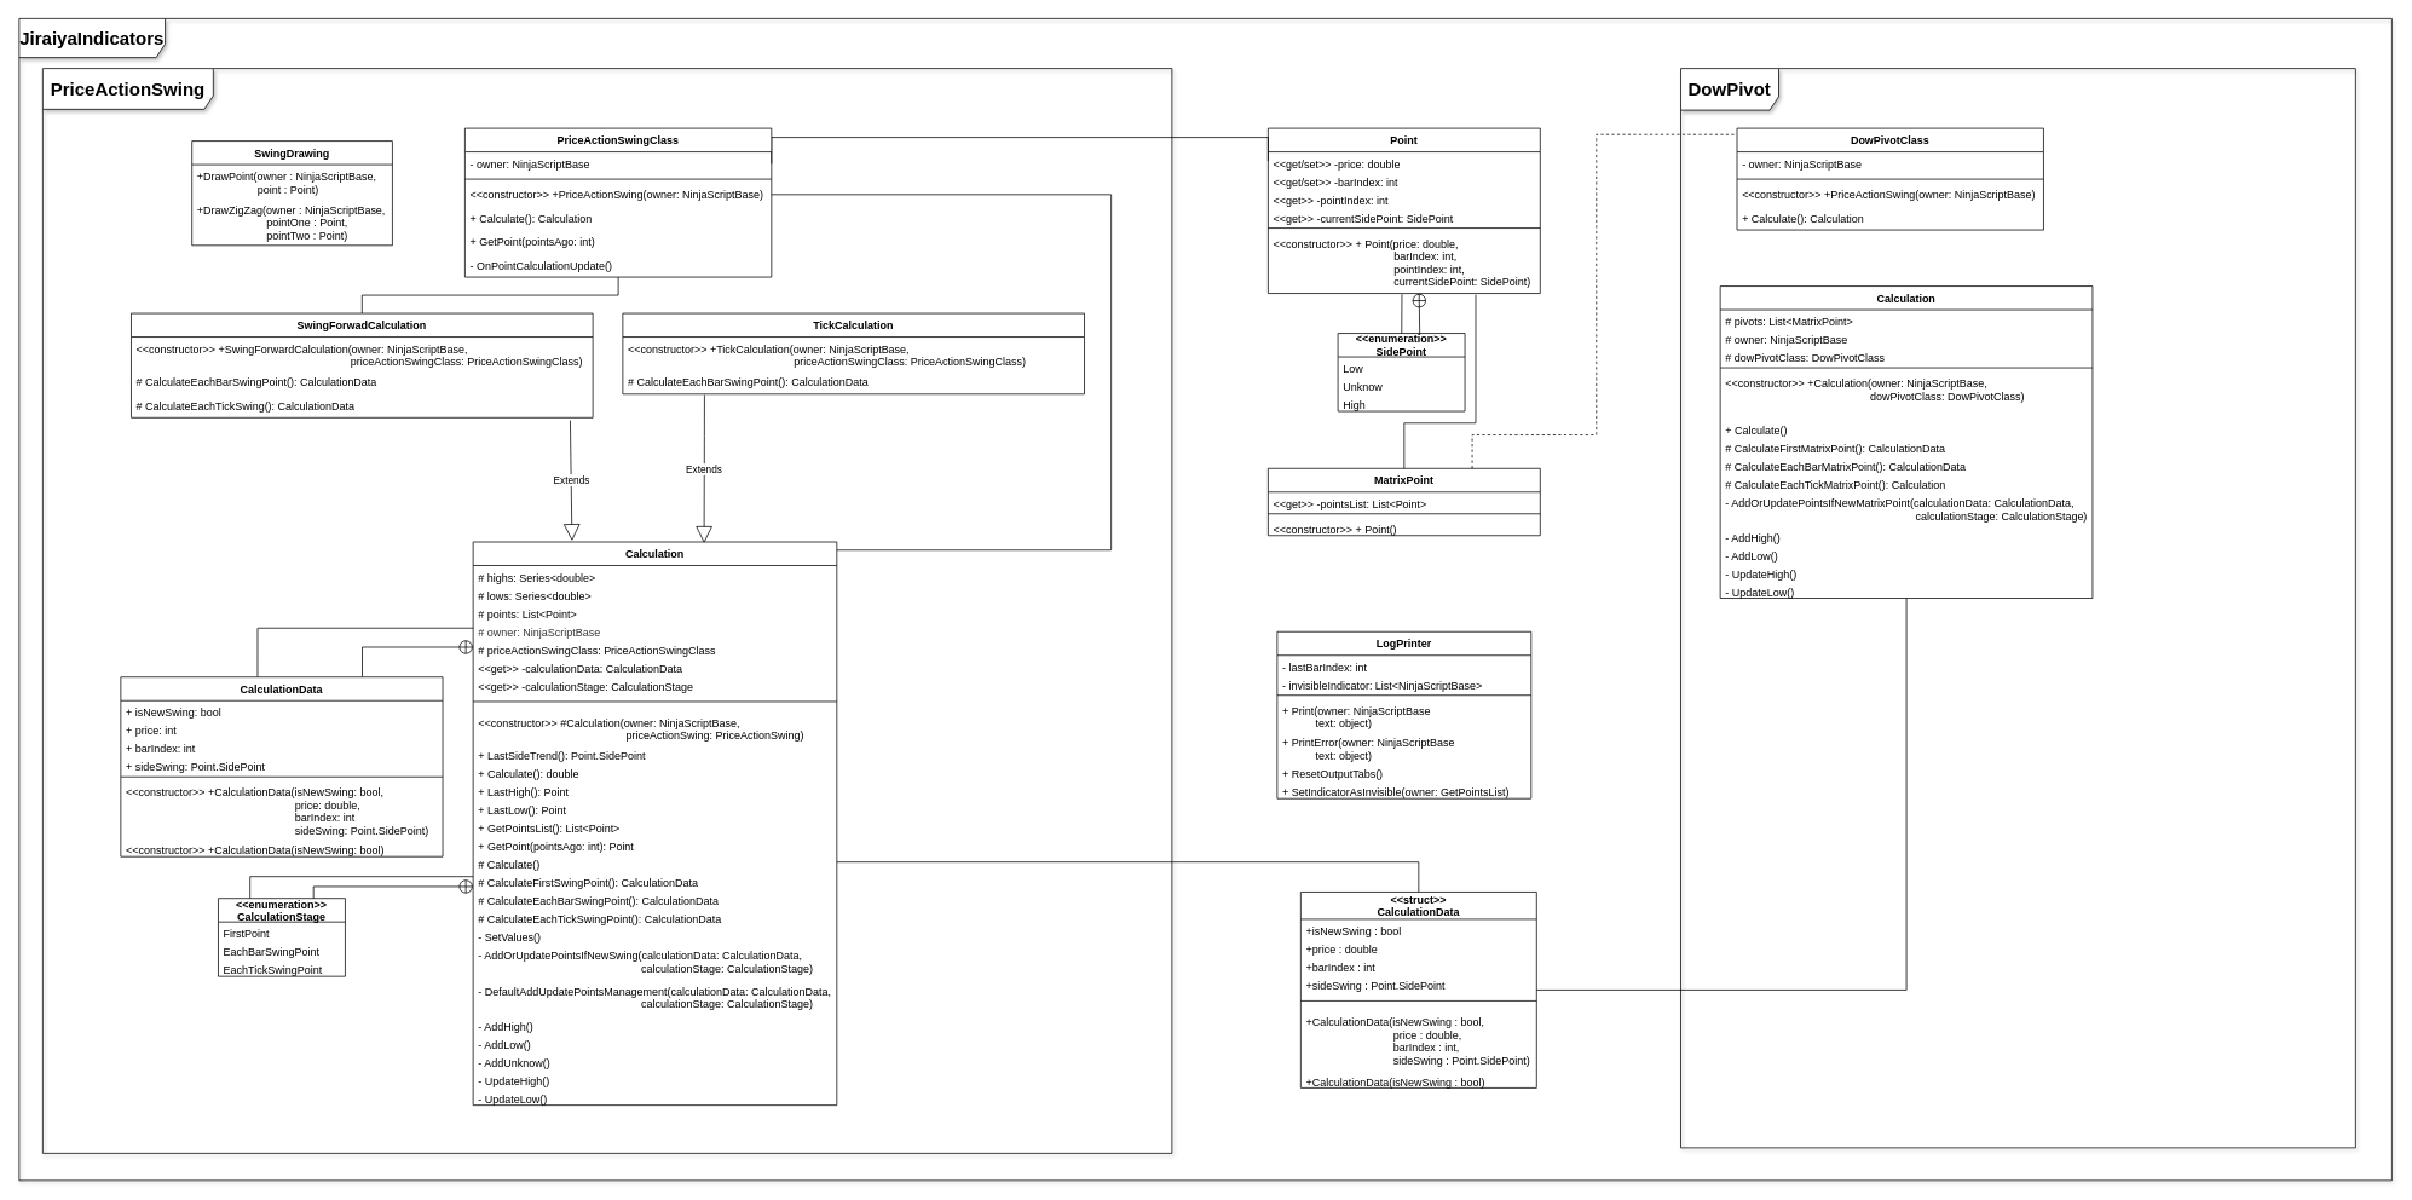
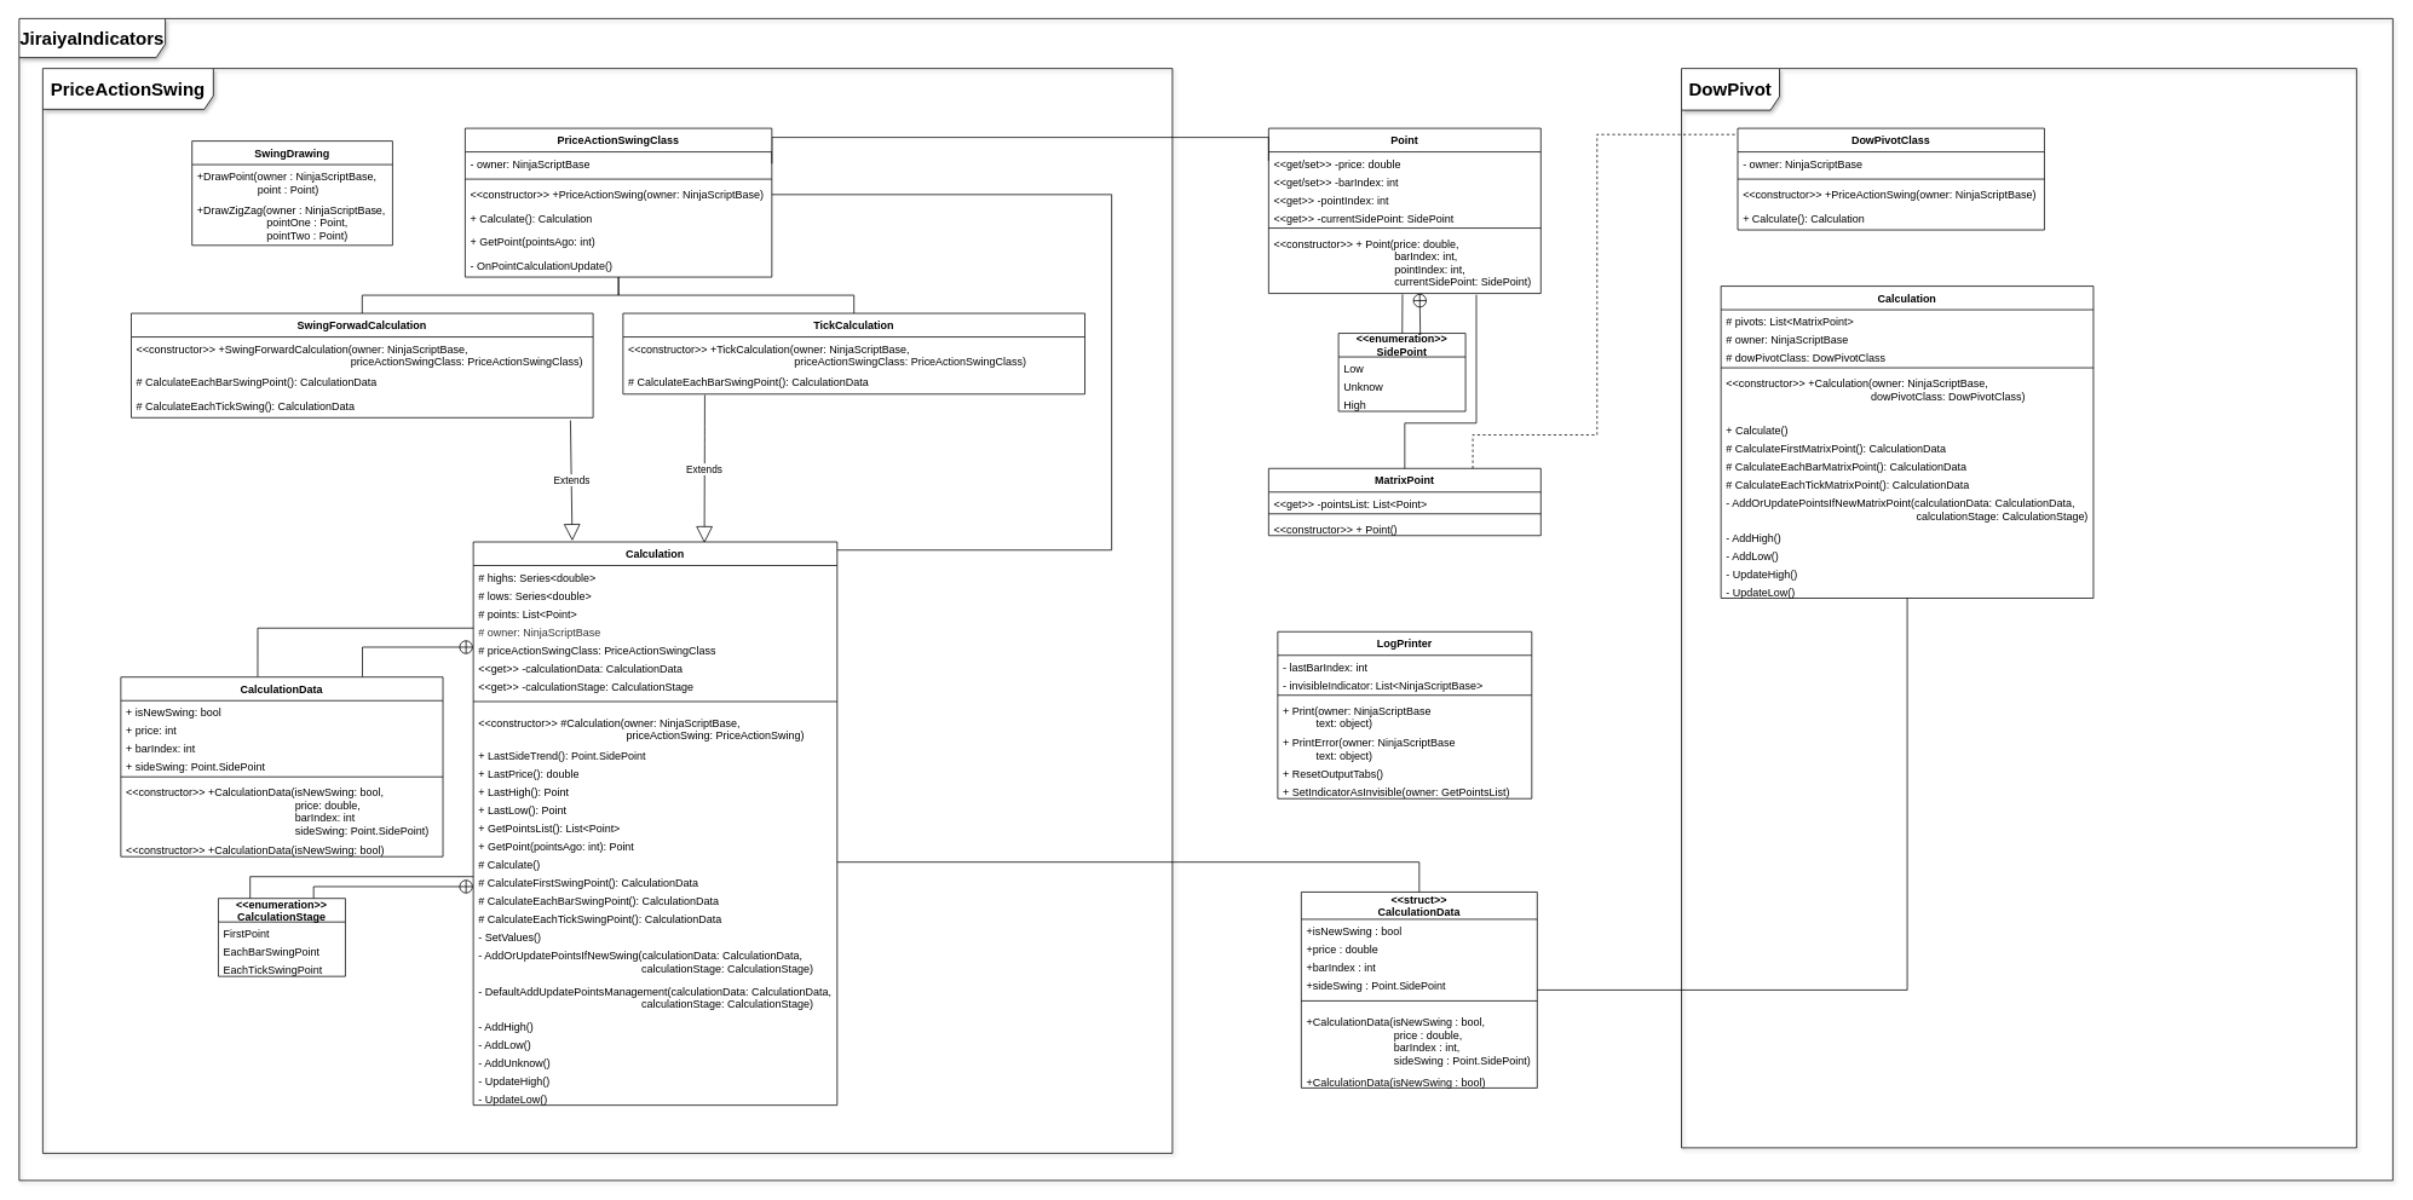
+ <mxCell id="6" style="edgeStyle=orthogonalEdgeStyle;rounded=0;orthogonalLoop=1;jettySize=auto;html=1;endArrow=none;endFill=0;" parent="1" source="36" target="43" edge="1"><mxGeometry relative="1" as="geometry" /></mxCell>
- <mxCell id="114" value="# CalculateEachTickMatrixPoint(): Calculation" style="text;strokeColor=none;fillColor=none;align=left;verticalAlign=top;spacingLeft=4;spacingRight=4;overflow=hidden;rotatable=0;points=[[0,0.5],[1,0.5]];portConstraint=eastwest;" parent="105" vertex="1"><mxGeometry y="206" width="410.5" height="20" as="geometry" /></mxCell>
+ <mxCell id="114" value="# CalculateEachTickMatrixPoint(): CalculationData" style="text;strokeColor=none;fillColor=none;align=left;verticalAlign=top;spacingLeft=4;spacingRight=4;overflow=hidden;rotatable=0;points=[[0,0.5],[1,0.5]];portConstraint=eastwest;" parent="105" vertex="1"><mxGeometry y="206" width="410.5" height="20" as="geometry" /></mxCell>
- <mxCell id="61" value="+ Calculate(): double" style="text;strokeColor=none;fillColor=none;align=left;verticalAlign=top;spacingLeft=4;spacingRight=4;overflow=hidden;rotatable=0;points=[[0,0.5],[1,0.5]];portConstraint=eastwest;" parent="50" vertex="1"><mxGeometry y="243" width="401" height="20" as="geometry" /></mxCell>
+ <mxCell id="61" value="+ LastPrice(): double" style="text;strokeColor=none;fillColor=none;align=left;verticalAlign=top;spacingLeft=4;spacingRight=4;overflow=hidden;rotatable=0;points=[[0,0.5],[1,0.5]];portConstraint=eastwest;" parent="50" vertex="1"><mxGeometry y="243" width="401" height="20" as="geometry" /></mxCell>
